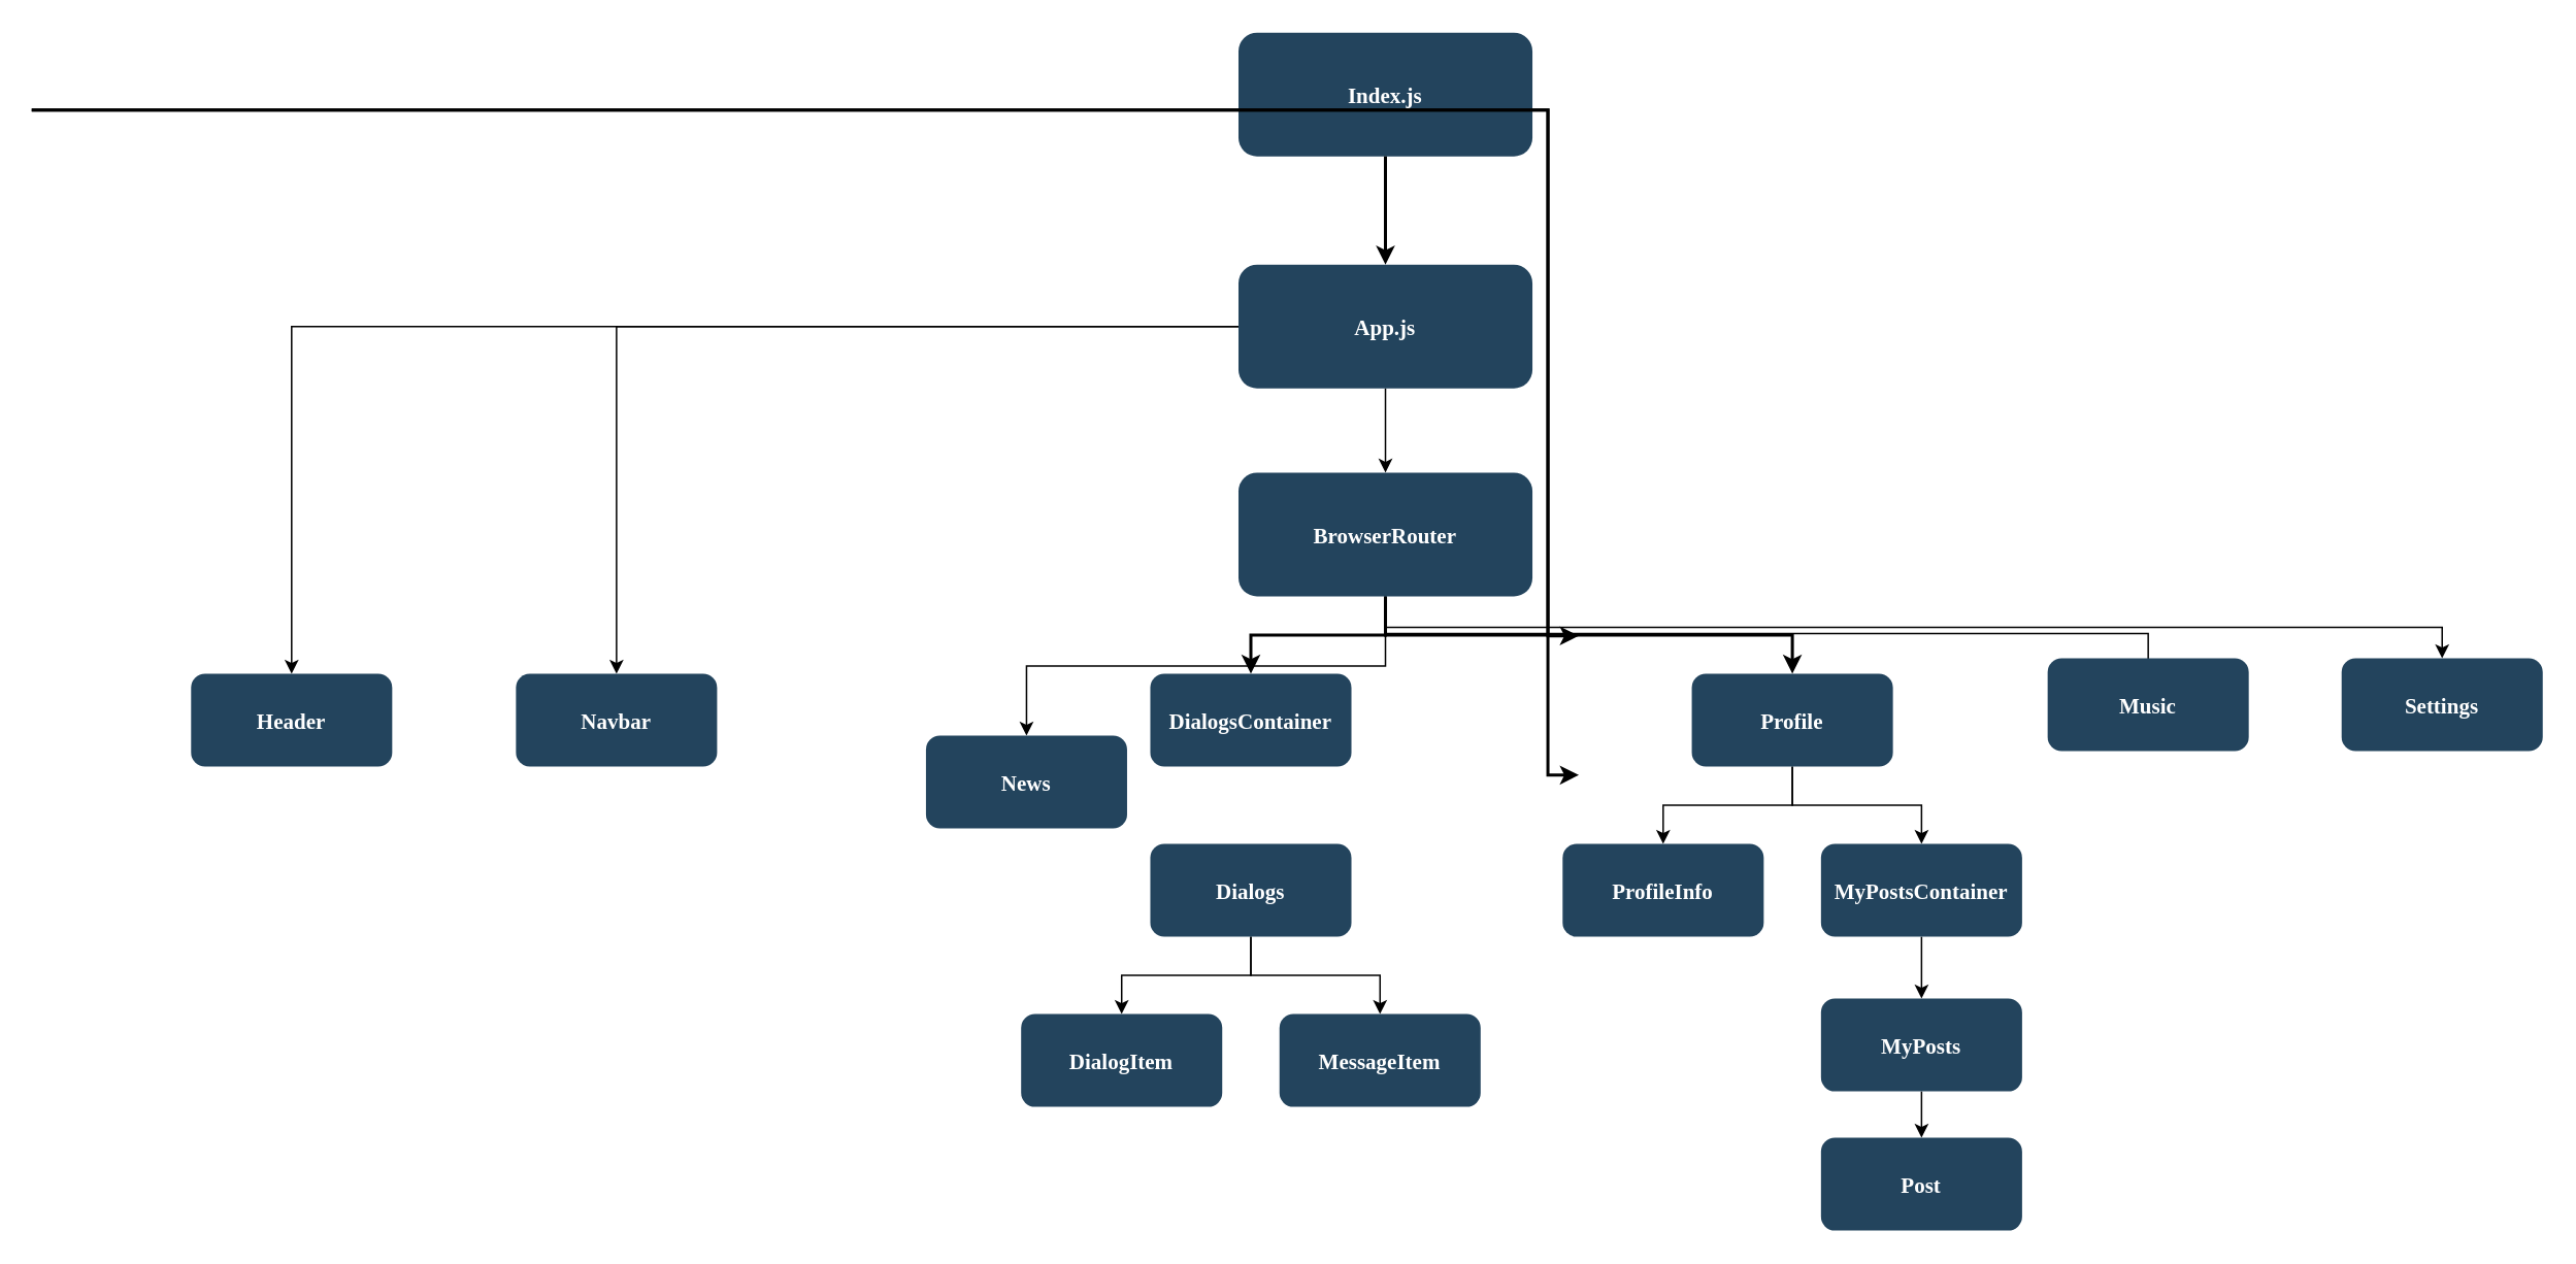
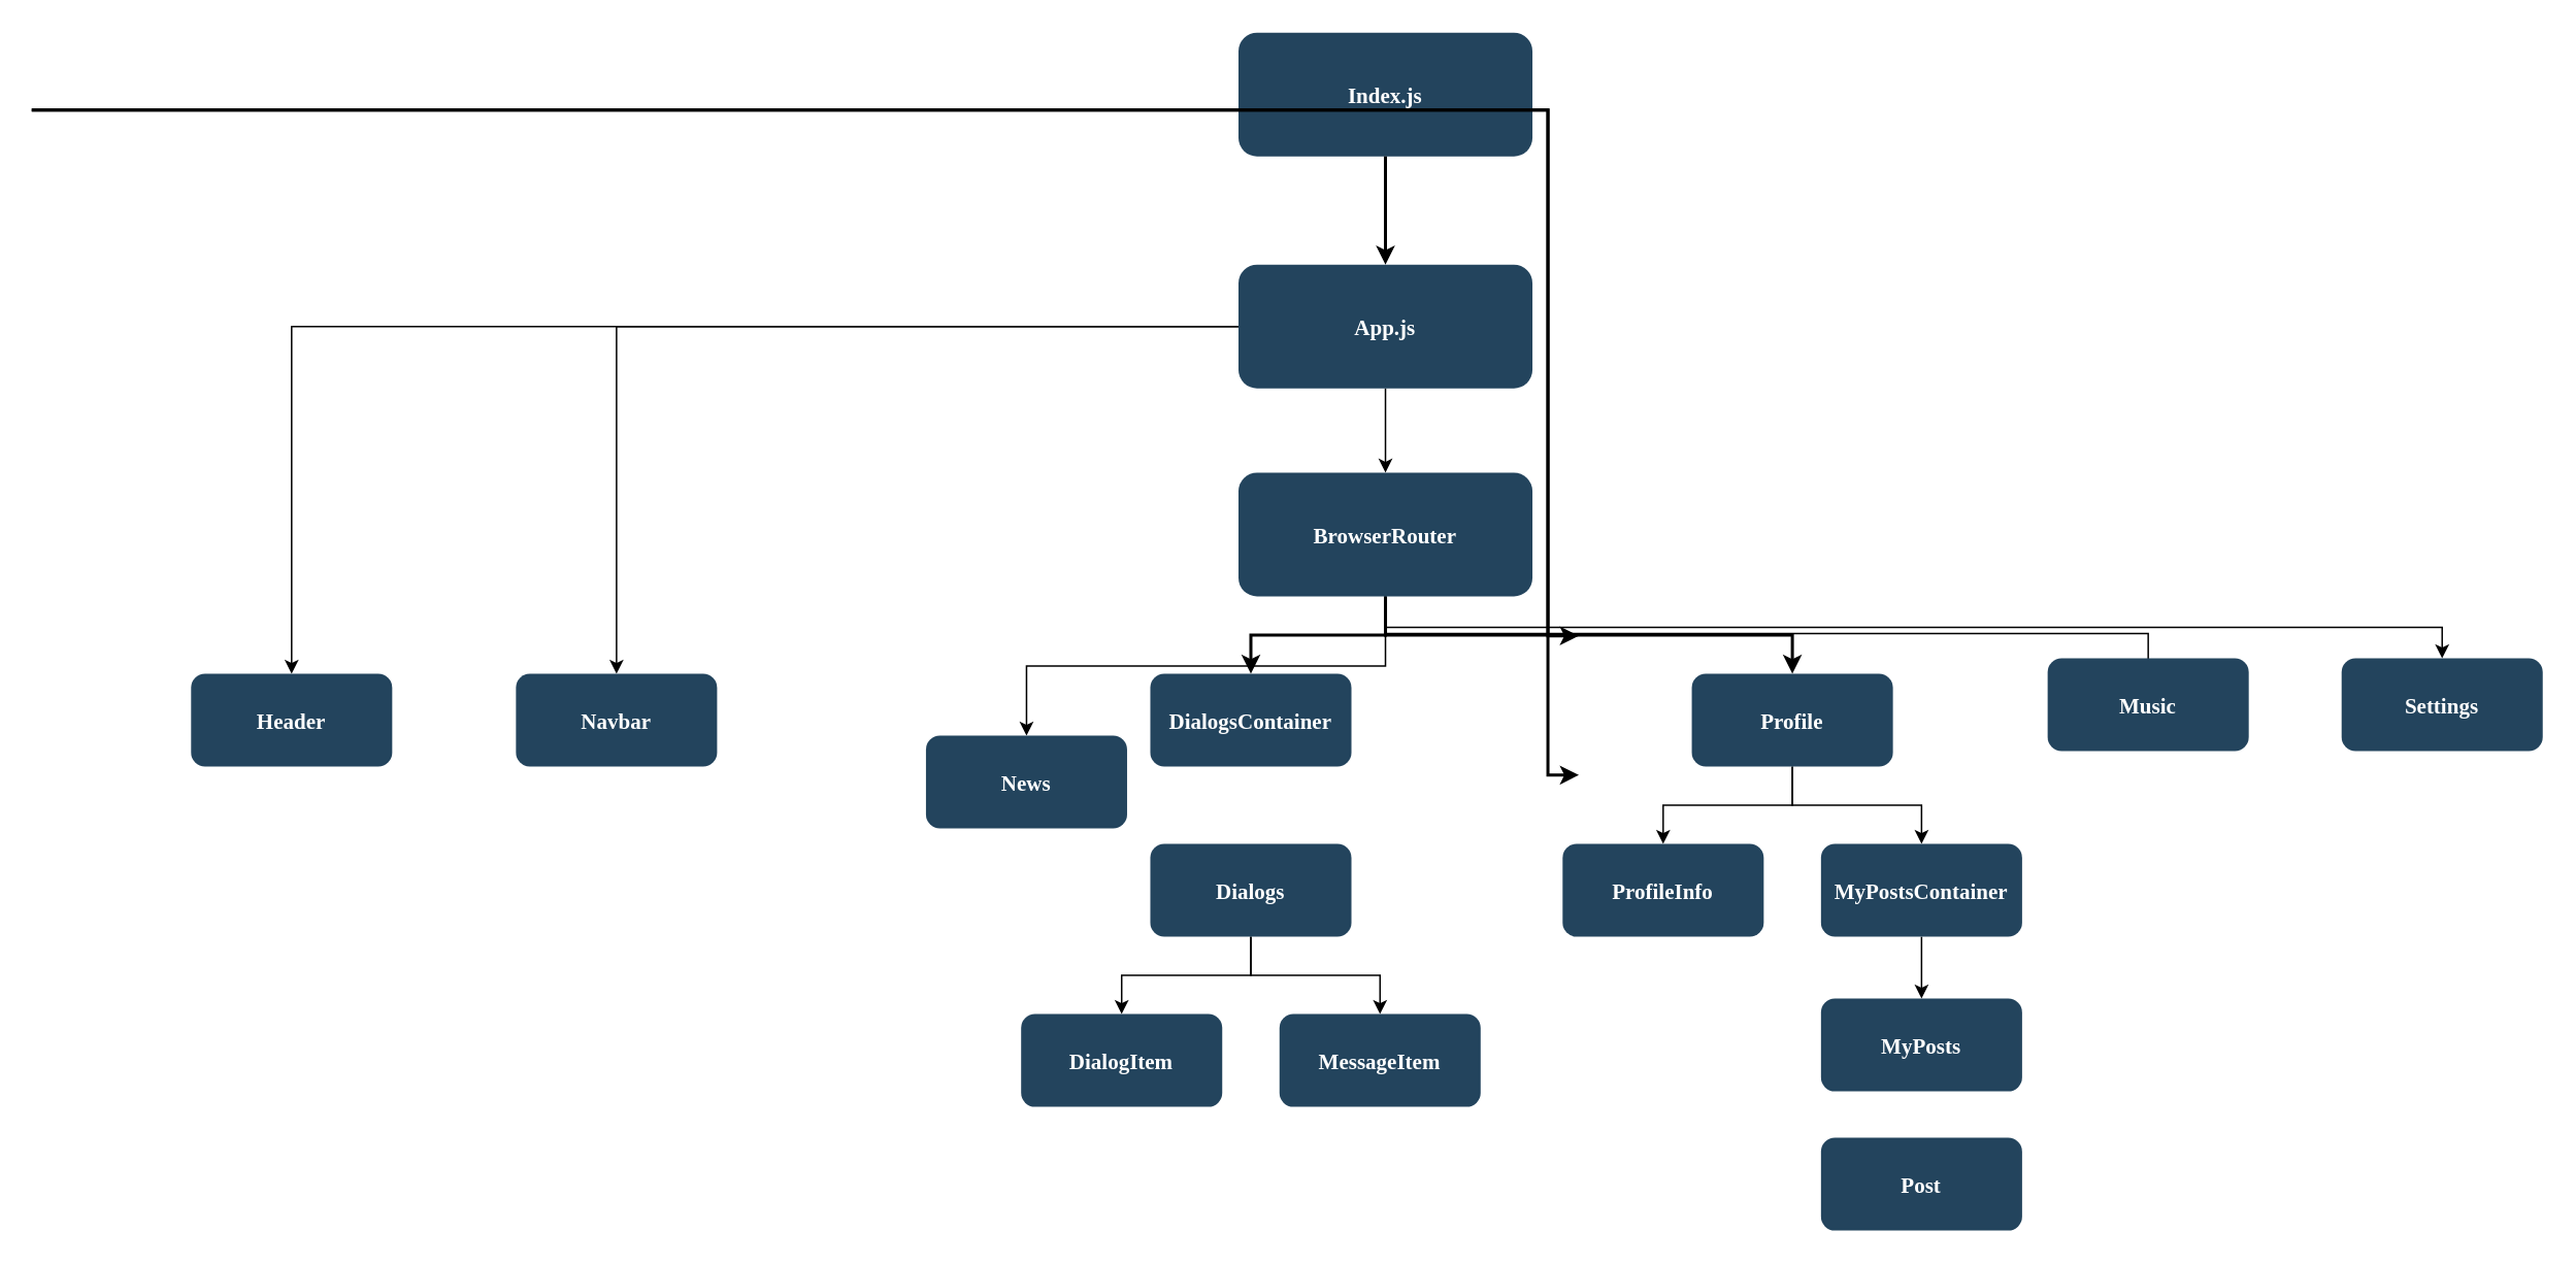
- <mxCell id="26" style="edgeStyle=orthogonalEdgeStyle;rounded=0;orthogonalLoop=1;jettySize=auto;html=1;exitX=0.5;exitY=1;exitDx=0;exitDy=0;entryX=0.5;entryY=0;entryDx=0;entryDy=0;" edge="1" parent="1" source="27" target="28"><mxGeometry relative="1" as="geometry" /></mxCell>
